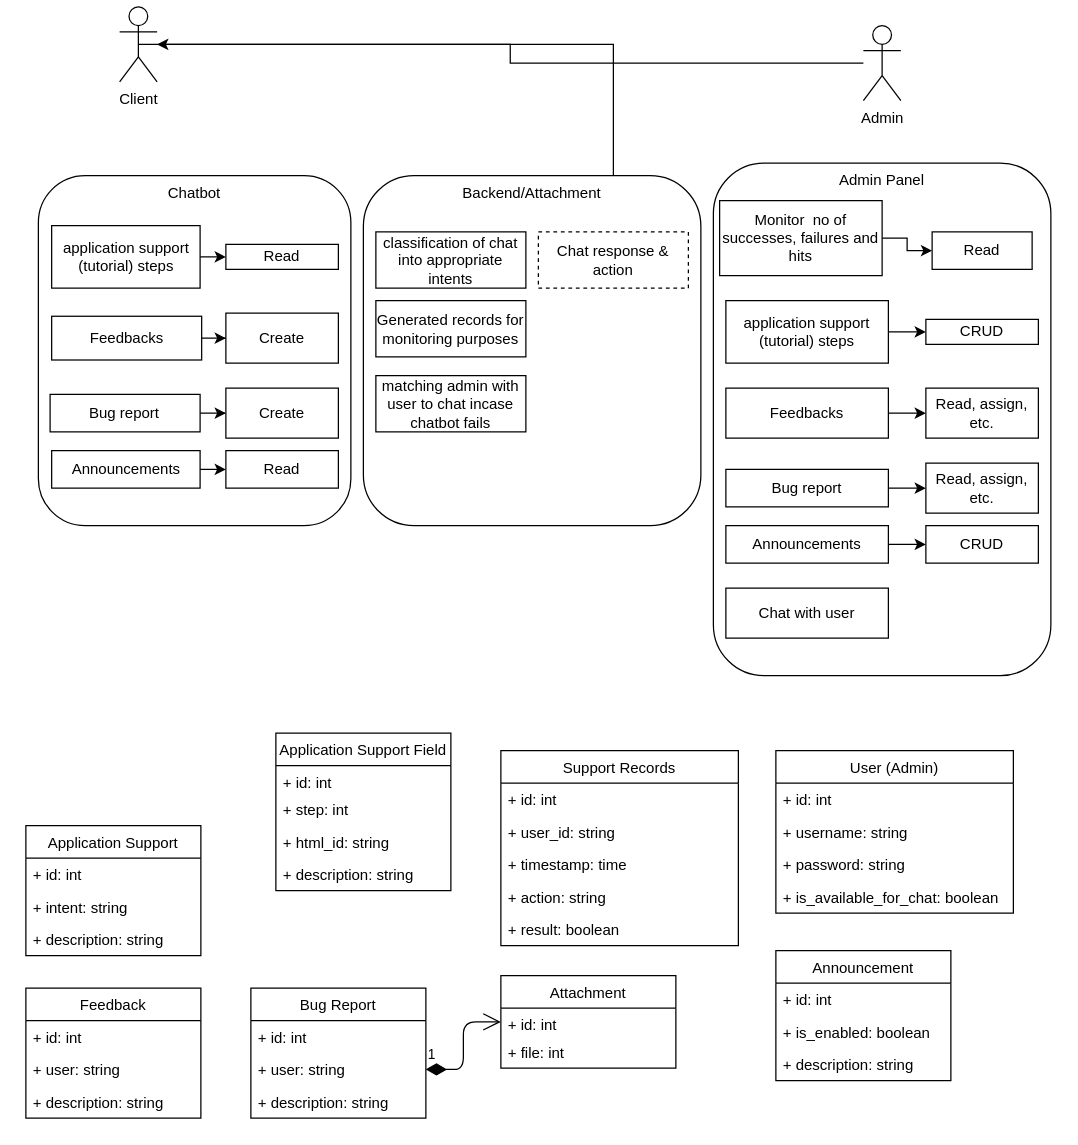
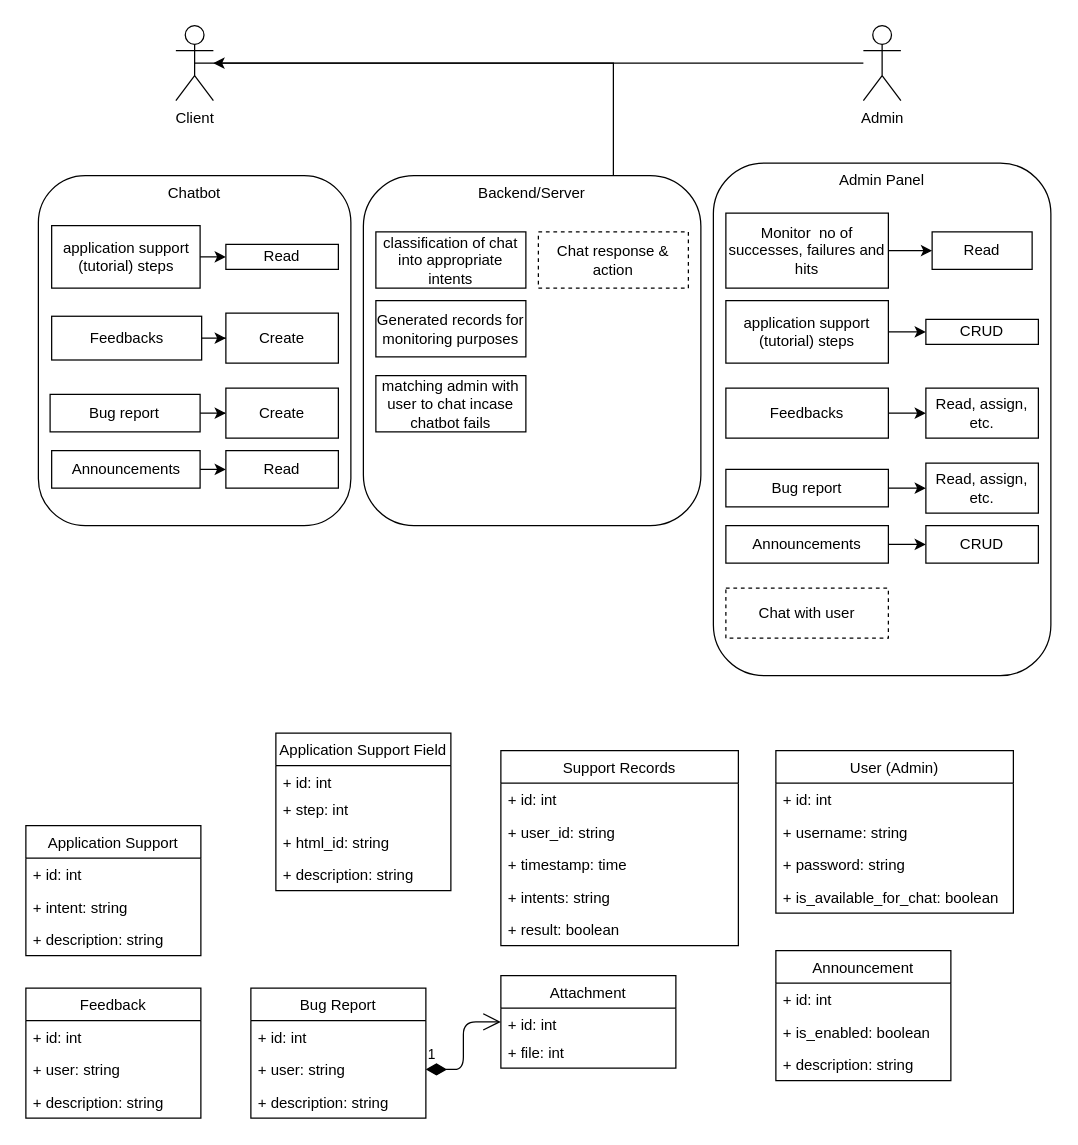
- <mxCell id="4" value="Client" style="shape=umlActor;verticalLabelPosition=bottom;verticalAlign=top;html=1;outlineConnect=0;" vertex="1" parent="1"><mxGeometry x="95" y="5" width="30" height="60" as="geometry" /></mxCell>
+ <mxCell id="4" value="Client" style="shape=umlActor;verticalLabelPosition=bottom;verticalAlign=top;html=1;outlineConnect=0;" vertex="1" parent="1"><mxGeometry x="140" y="20" width="30" height="60" as="geometry" /></mxCell>
- <mxCell id="36" value="Backend/Attachment" style="rounded=1;whiteSpace=wrap;html=1;verticalAlign=top;" vertex="1" parent="1"><mxGeometry x="290" y="140" width="270" height="280" as="geometry" /></mxCell>
+ <mxCell id="36" value="Backend/Server" style="rounded=1;whiteSpace=wrap;html=1;verticalAlign=top;" vertex="1" parent="1"><mxGeometry x="290" y="140" width="270" height="280" as="geometry" /></mxCell>
- <mxCell id="8" value="Monitor &amp;nbsp;no of successes, failures and hits" style="whiteSpace=wrap;html=1;" vertex="1" parent="1"><mxGeometry x="575" y="160" width="130" height="60" as="geometry" /></mxCell>
+ <mxCell id="8" value="Monitor &amp;nbsp;no of successes, failures and hits" style="whiteSpace=wrap;html=1;" vertex="1" parent="1"><mxGeometry x="580" y="170" width="130" height="60" as="geometry" /></mxCell>
- <mxCell id="21" value="Chat with user" style="rounded=0;whiteSpace=wrap;html=1;" vertex="1" parent="1"><mxGeometry x="580" y="470" width="130" height="40" as="geometry" /></mxCell>
+ <mxCell id="21" value="Chat with user" style="rounded=0;whiteSpace=wrap;html=1;dashed=1;" vertex="1" parent="1"><mxGeometry x="580" y="470" width="130" height="40" as="geometry" /></mxCell>
- <mxCell id="75" value="+ action: string" style="text;strokeColor=none;fillColor=none;align=left;verticalAlign=top;spacingLeft=4;spacingRight=4;overflow=hidden;rotatable=0;points=[[0,0.5],[1,0.5]];portConstraint=eastwest;" vertex="1" parent="71"><mxGeometry y="104" width="190" height="26" as="geometry" /></mxCell>
+ <mxCell id="75" value="+ intents: string" style="text;strokeColor=none;fillColor=none;align=left;verticalAlign=top;spacingLeft=4;spacingRight=4;overflow=hidden;rotatable=0;points=[[0,0.5],[1,0.5]];portConstraint=eastwest;" vertex="1" parent="71"><mxGeometry y="104" width="190" height="26" as="geometry" /></mxCell>
